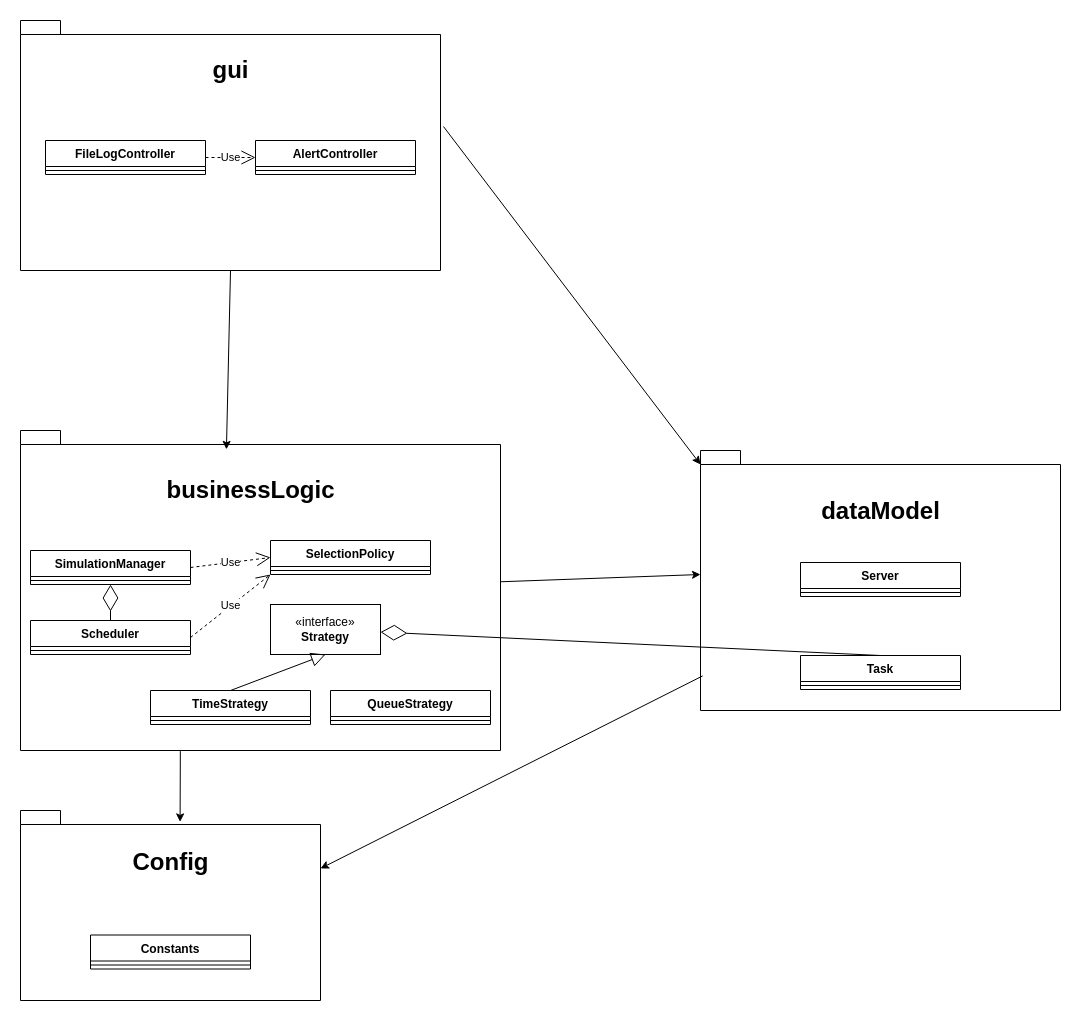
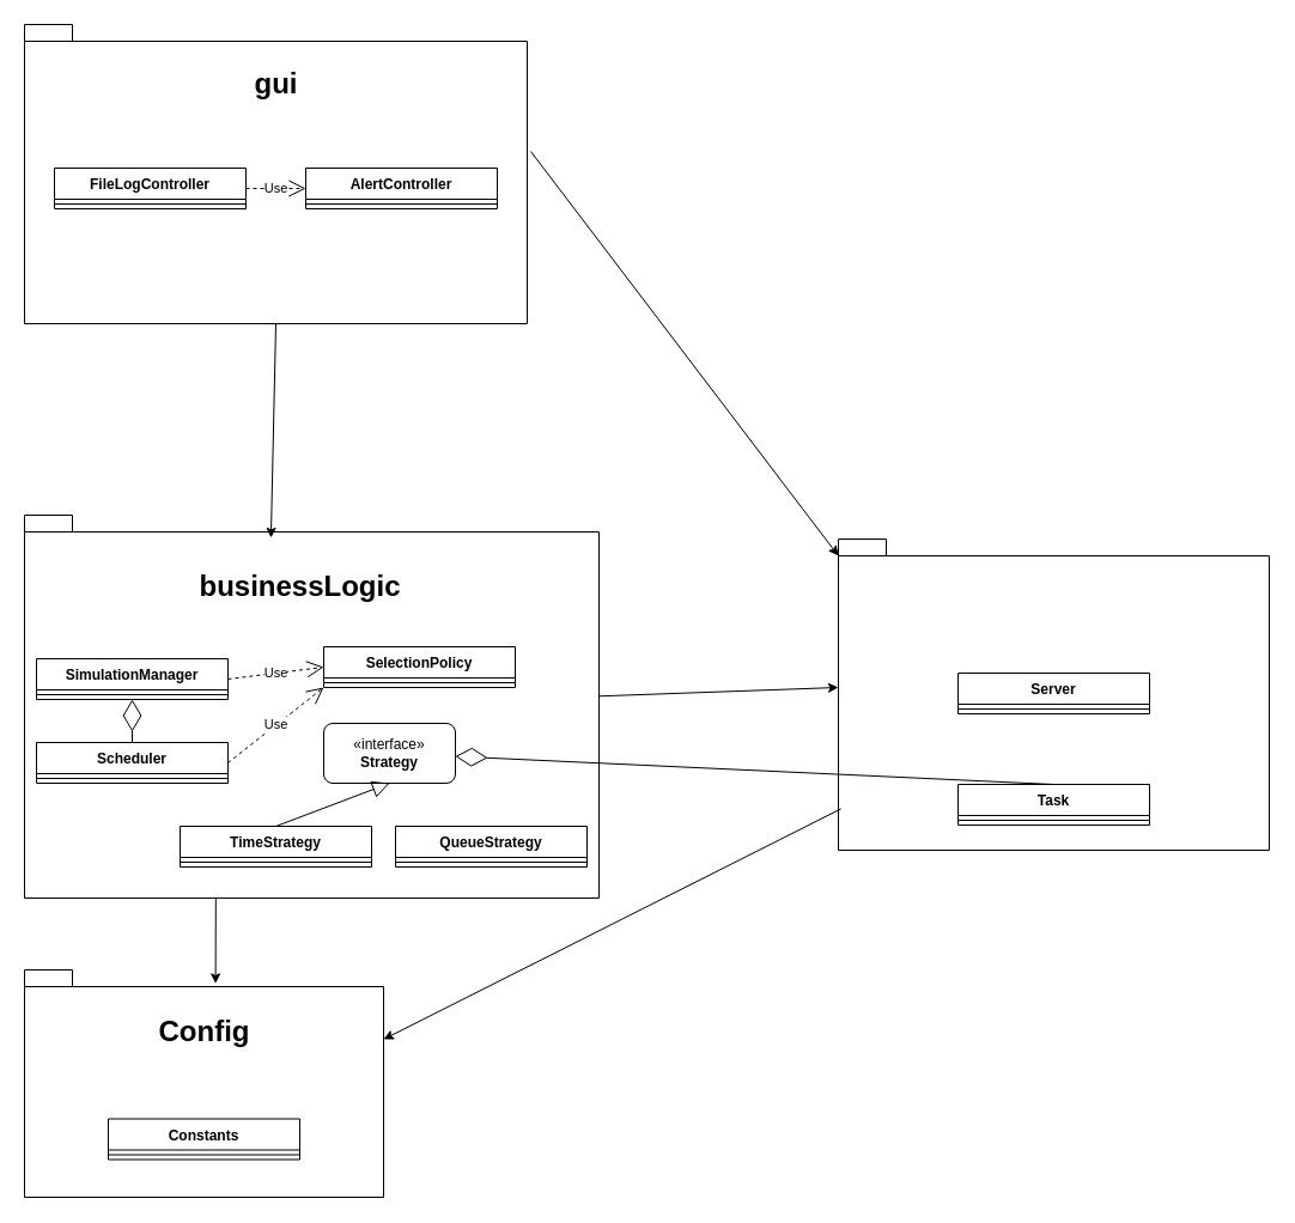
- <mxCell id="39" value="dataModel" style="text;strokeColor=none;fillColor=none;html=1;fontSize=24;fontStyle=1;verticalAlign=middle;align=center;" parent="1" vertex="1"><mxGeometry x="830" y="491" width="100" height="40" as="geometry" /></mxCell>
- <mxCell id="26" value="«interface»&lt;br&gt;&lt;div&gt;&lt;b&gt;Strategy&lt;/b&gt;&lt;/div&gt;" style="html=1;whiteSpace=wrap;" parent="1" vertex="1"><mxGeometry x="270" y="604" width="110" height="50" as="geometry" /></mxCell>
+ <mxCell id="26" value="«interface»&lt;br&gt;&lt;div&gt;&lt;b&gt;Strategy&lt;/b&gt;&lt;/div&gt;" style="html=1;whiteSpace=wrap;rounded=1;" parent="1" vertex="1"><mxGeometry x="270" y="604" width="110" height="50" as="geometry" /></mxCell>
